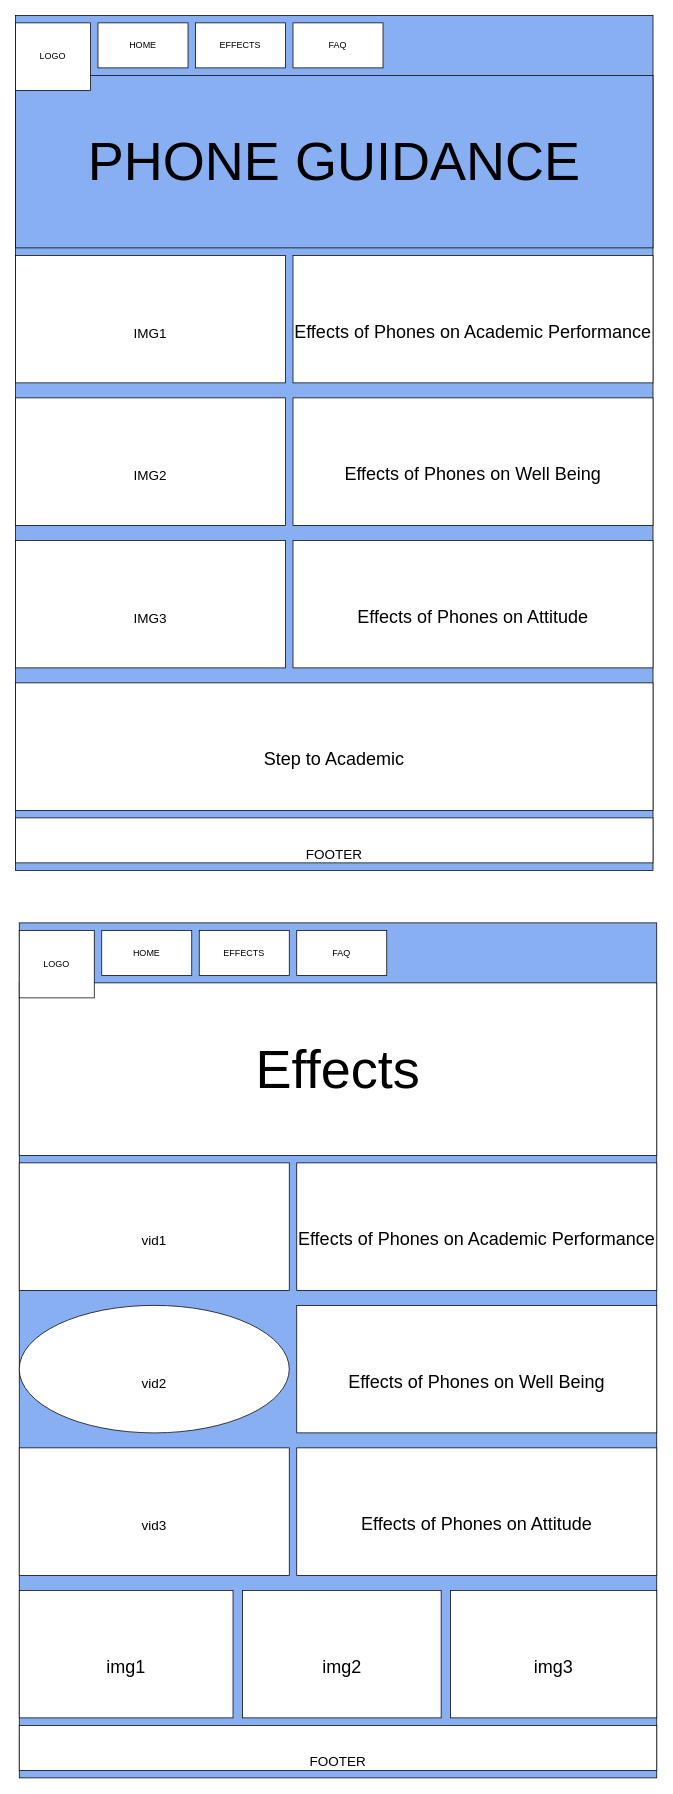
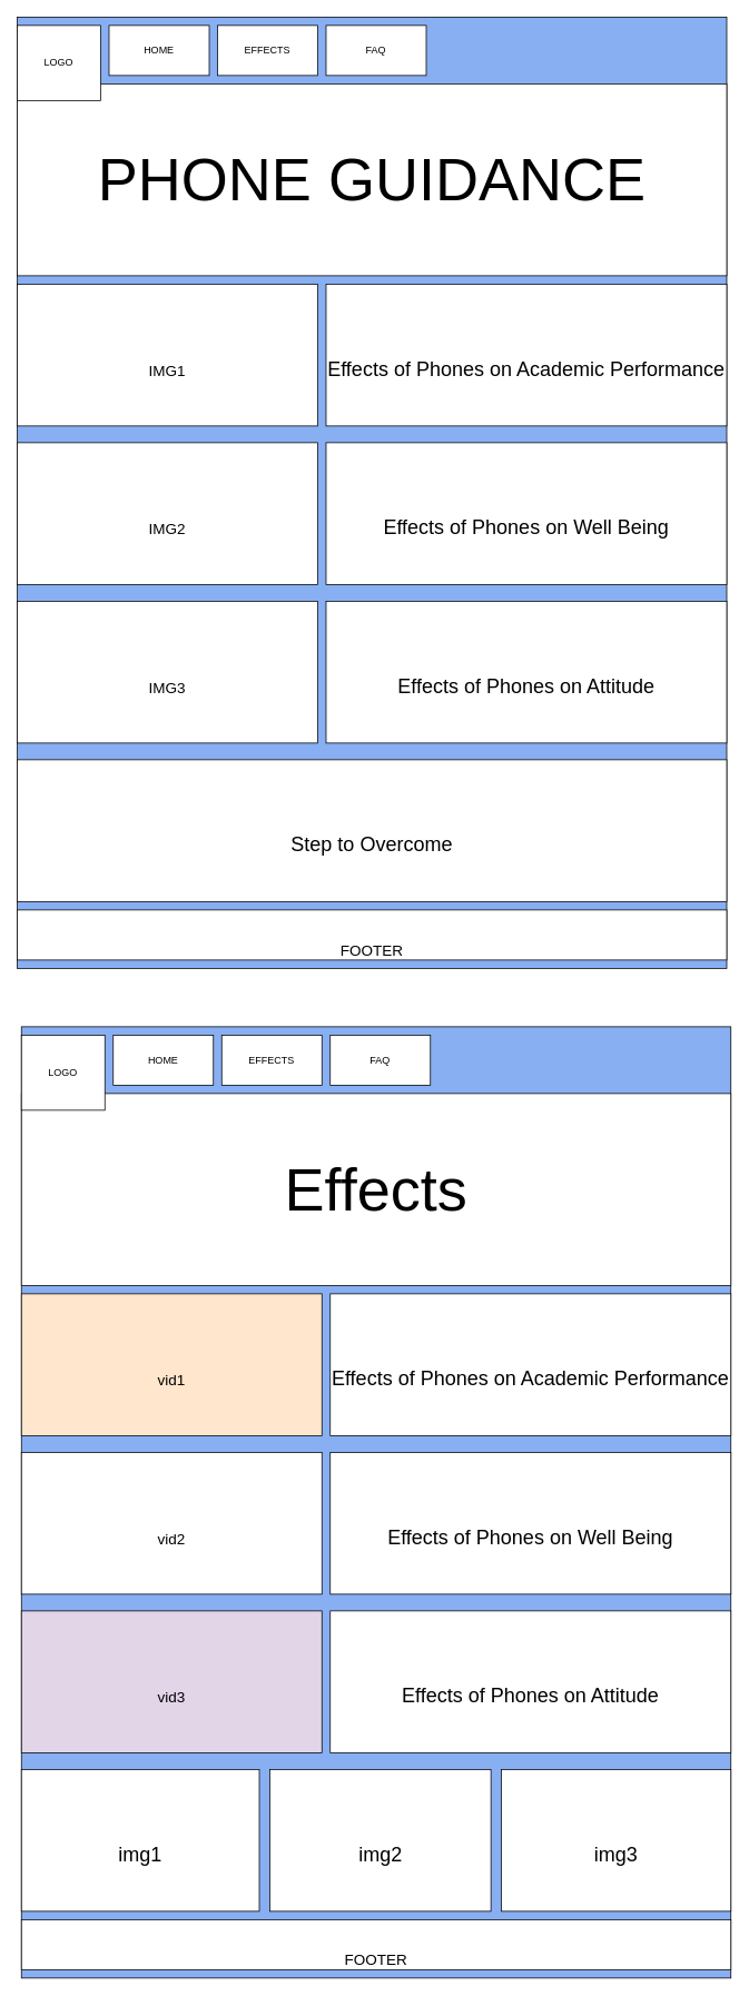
- <mxCell id="6" value="&lt;font style=&quot;font-size: 72px;&quot;&gt;PHONE GUIDANCE&lt;/font&gt;" style="rounded=0;whiteSpace=wrap;html=1;fillColor=#88aff2;" vertex="1" parent="1"><mxGeometry y="100" width="850" height="230" as="geometry" x="20" /></mxCell>
+ <mxCell id="6" value="&lt;font style=&quot;font-size: 72px;&quot;&gt;PHONE GUIDANCE&lt;/font&gt;" style="rounded=0;whiteSpace=wrap;html=1;" vertex="1" parent="1"><mxGeometry y="100" width="850" height="230" as="geometry" x="20" /></mxCell>
- <mxCell id="9" value="&lt;font style=&quot;font-size: 24px;&quot;&gt;Step to Academic&lt;/font&gt;" style="rounded=0;whiteSpace=wrap;html=1;fontSize=72;" vertex="1" parent="1"><mxGeometry y="910" width="850" height="170" as="geometry" x="20" /></mxCell>
+ <mxCell id="9" value="&lt;font style=&quot;font-size: 24px;&quot;&gt;Step to Overcome&lt;/font&gt;" style="rounded=0;whiteSpace=wrap;html=1;fontSize=72;" vertex="1" parent="1"><mxGeometry y="910" width="850" height="170" as="geometry" x="20" /></mxCell>
- <mxCell id="22" value="&lt;font style=&quot;font-size: 18px;&quot;&gt;vid1&lt;/font&gt;" style="rounded=0;whiteSpace=wrap;html=1;fontSize=72;" vertex="1" parent="1"><mxGeometry x="25" y="1550" width="360" height="170" as="geometry" /></mxCell>
+ <mxCell id="22" value="&lt;font style=&quot;font-size: 18px;&quot;&gt;vid1&lt;/font&gt;" style="rounded=0;whiteSpace=wrap;html=1;fontSize=72;fillColor=#ffe6cc;" vertex="1" parent="1"><mxGeometry x="25" y="1550" width="360" height="170" as="geometry" /></mxCell>
- <mxCell id="24" value="&lt;font style=&quot;font-size: 18px;&quot;&gt;vid2&lt;/font&gt;" style="ellipse;whiteSpace=wrap;html=1;fontSize=72;" vertex="1" parent="1"><mxGeometry x="25" y="1740" width="360" height="170" as="geometry" /></mxCell>
+ <mxCell id="24" value="&lt;font style=&quot;font-size: 18px;&quot;&gt;vid2&lt;/font&gt;" style="rounded=0;whiteSpace=wrap;html=1;fontSize=72;" vertex="1" parent="1"><mxGeometry x="25" y="1740" width="360" height="170" as="geometry" /></mxCell>
- <mxCell id="23" value="&lt;font style=&quot;font-size: 18px;&quot;&gt;vid3&lt;/font&gt;" style="rounded=0;whiteSpace=wrap;html=1;fontSize=72;" vertex="1" parent="1"><mxGeometry x="25" y="1930" width="360" height="170" as="geometry" /></mxCell>
+ <mxCell id="23" value="&lt;font style=&quot;font-size: 18px;&quot;&gt;vid3&lt;/font&gt;" style="rounded=0;whiteSpace=wrap;html=1;fontSize=72;fillColor=#e1d5e7;" vertex="1" parent="1"><mxGeometry x="25" y="1930" width="360" height="170" as="geometry" /></mxCell>
